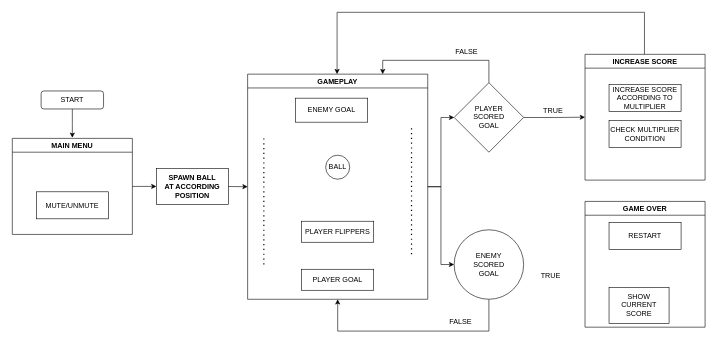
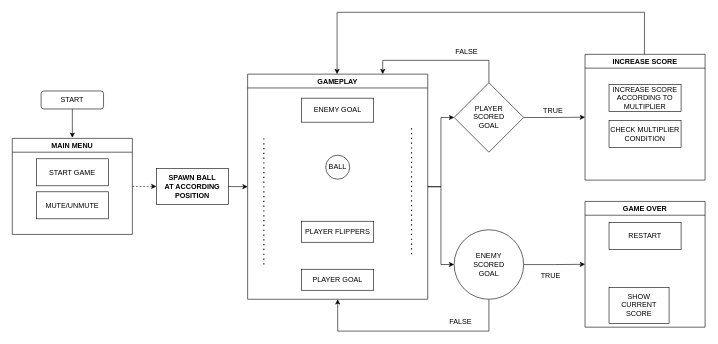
- <mxCell id="12" value="ENEMY GOAL" style="rounded=0;whiteSpace=wrap;html=1;" parent="10" vertex="1"><mxGeometry x="80" y="40" width="120" height="40" as="geometry" /></mxCell>
+ <mxCell id="12" value="ENEMY GOAL" style="rounded=0;whiteSpace=wrap;html=1;" parent="10" vertex="1"><mxGeometry x="90" y="40" width="120" height="40" as="geometry" /></mxCell>
+ <mxCell id="7" value="START GAME" style="rounded=0;whiteSpace=wrap;html=1;" parent="5" vertex="1"><mxGeometry x="40" y="34" width="120" height="45" as="geometry" /></mxCell>
- <mxCell id="4" value="" style="edgeStyle=orthogonalEdgeStyle;rounded=0;orthogonalLoop=1;jettySize=auto;html=1;" parent="1" source="5" target="17" edge="1"><mxGeometry relative="1" as="geometry" /></mxCell>
+ <mxCell id="4" value="" style="edgeStyle=orthogonalEdgeStyle;rounded=0;orthogonalLoop=1;jettySize=auto;html=1;dashed=1;" parent="1" source="5" target="17" edge="1"><mxGeometry relative="1" as="geometry" /></mxCell>
+ <mxCell id="19" style="edgeStyle=orthogonalEdgeStyle;rounded=0;orthogonalLoop=1;jettySize=auto;html=1;entryX=0;entryY=0.5;entryDx=0;entryDy=0;" parent="1" source="21" target="22" edge="1"><mxGeometry relative="1" as="geometry" /></mxCell>
